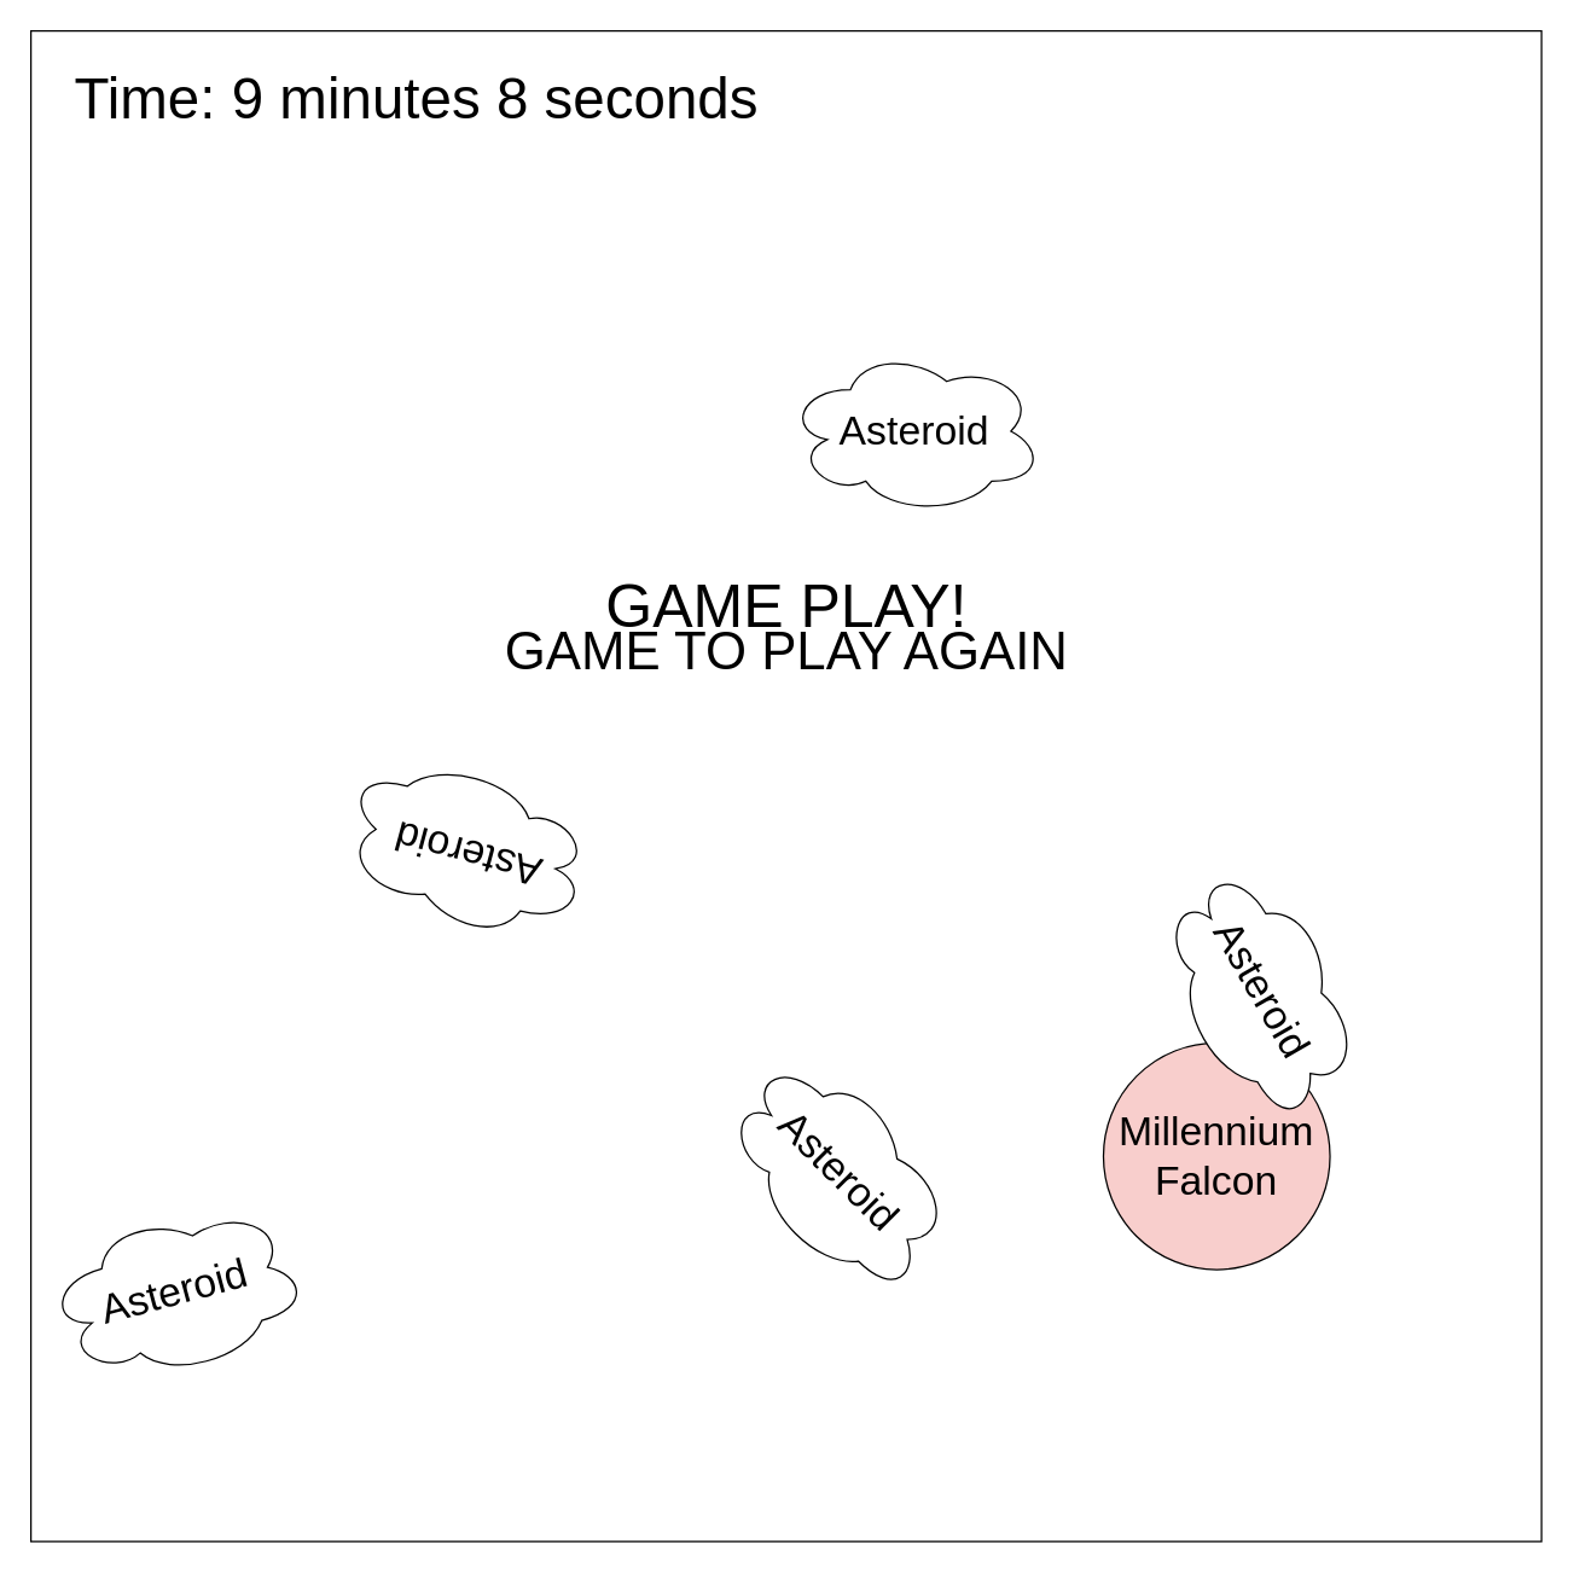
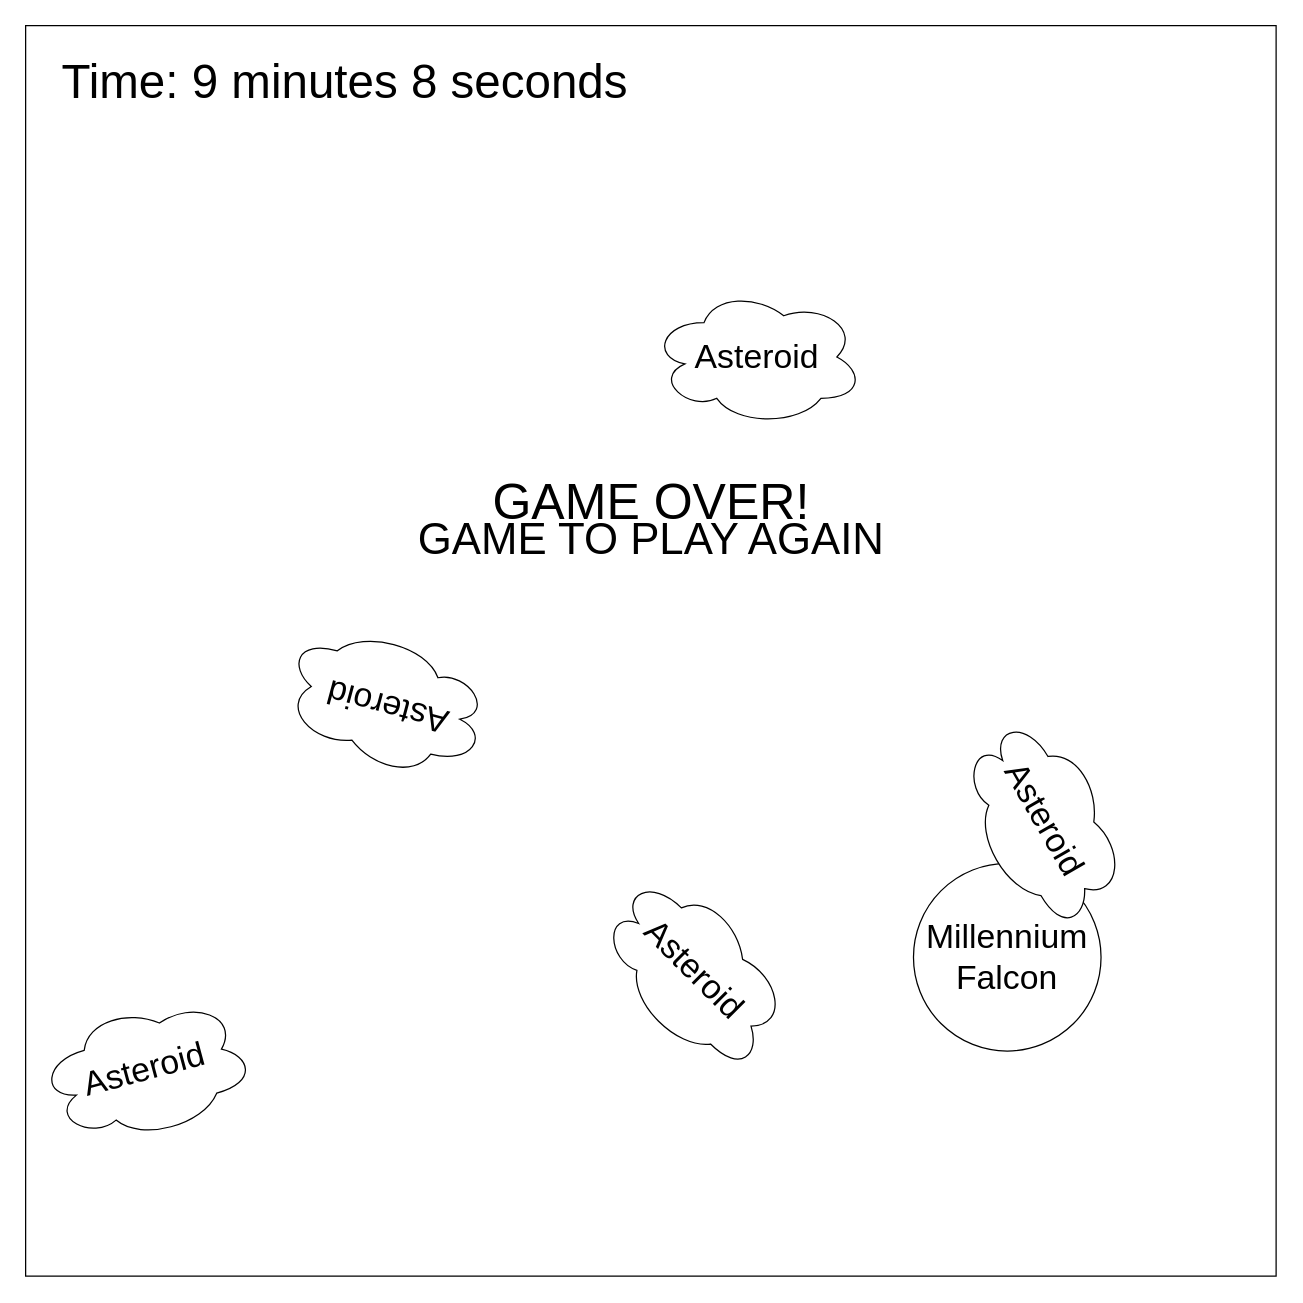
- <mxCell id="10" value="&lt;font style=&quot;font-size: 40px&quot;&gt;GAME PLAY!&lt;/font&gt;" style="text;html=1;align=center;verticalAlign=middle;resizable=0;points=[];autosize=1;strokeColor=none;fillColor=none;fontSize=27;" vertex="1" parent="1"><mxGeometry x="385" y="380" width="270" height="40" as="geometry" /></mxCell>
+ <mxCell id="10" value="&lt;font style=&quot;font-size: 40px&quot;&gt;GAME OVER!&lt;/font&gt;" style="text;html=1;align=center;verticalAlign=middle;resizable=0;points=[];autosize=1;strokeColor=none;fillColor=none;fontSize=27;" vertex="1" parent="1"><mxGeometry x="385" y="380" width="270" height="40" as="geometry" /></mxCell>
- <mxCell id="4" value="&lt;font style=&quot;font-size: 27px;&quot;&gt;Millennium Falcon&lt;/font&gt;" style="ellipse;whiteSpace=wrap;html=1;aspect=fixed;fontSize=27;fillColor=#f8cecc;" vertex="1" parent="1"><mxGeometry x="730" y="690" width="150" height="150" as="geometry" /></mxCell>
+ <mxCell id="4" value="&lt;font style=&quot;font-size: 27px;&quot;&gt;Millennium Falcon&lt;/font&gt;" style="ellipse;whiteSpace=wrap;html=1;aspect=fixed;fontSize=27;" vertex="1" parent="1"><mxGeometry x="730" y="690" width="150" height="150" as="geometry" /></mxCell>
